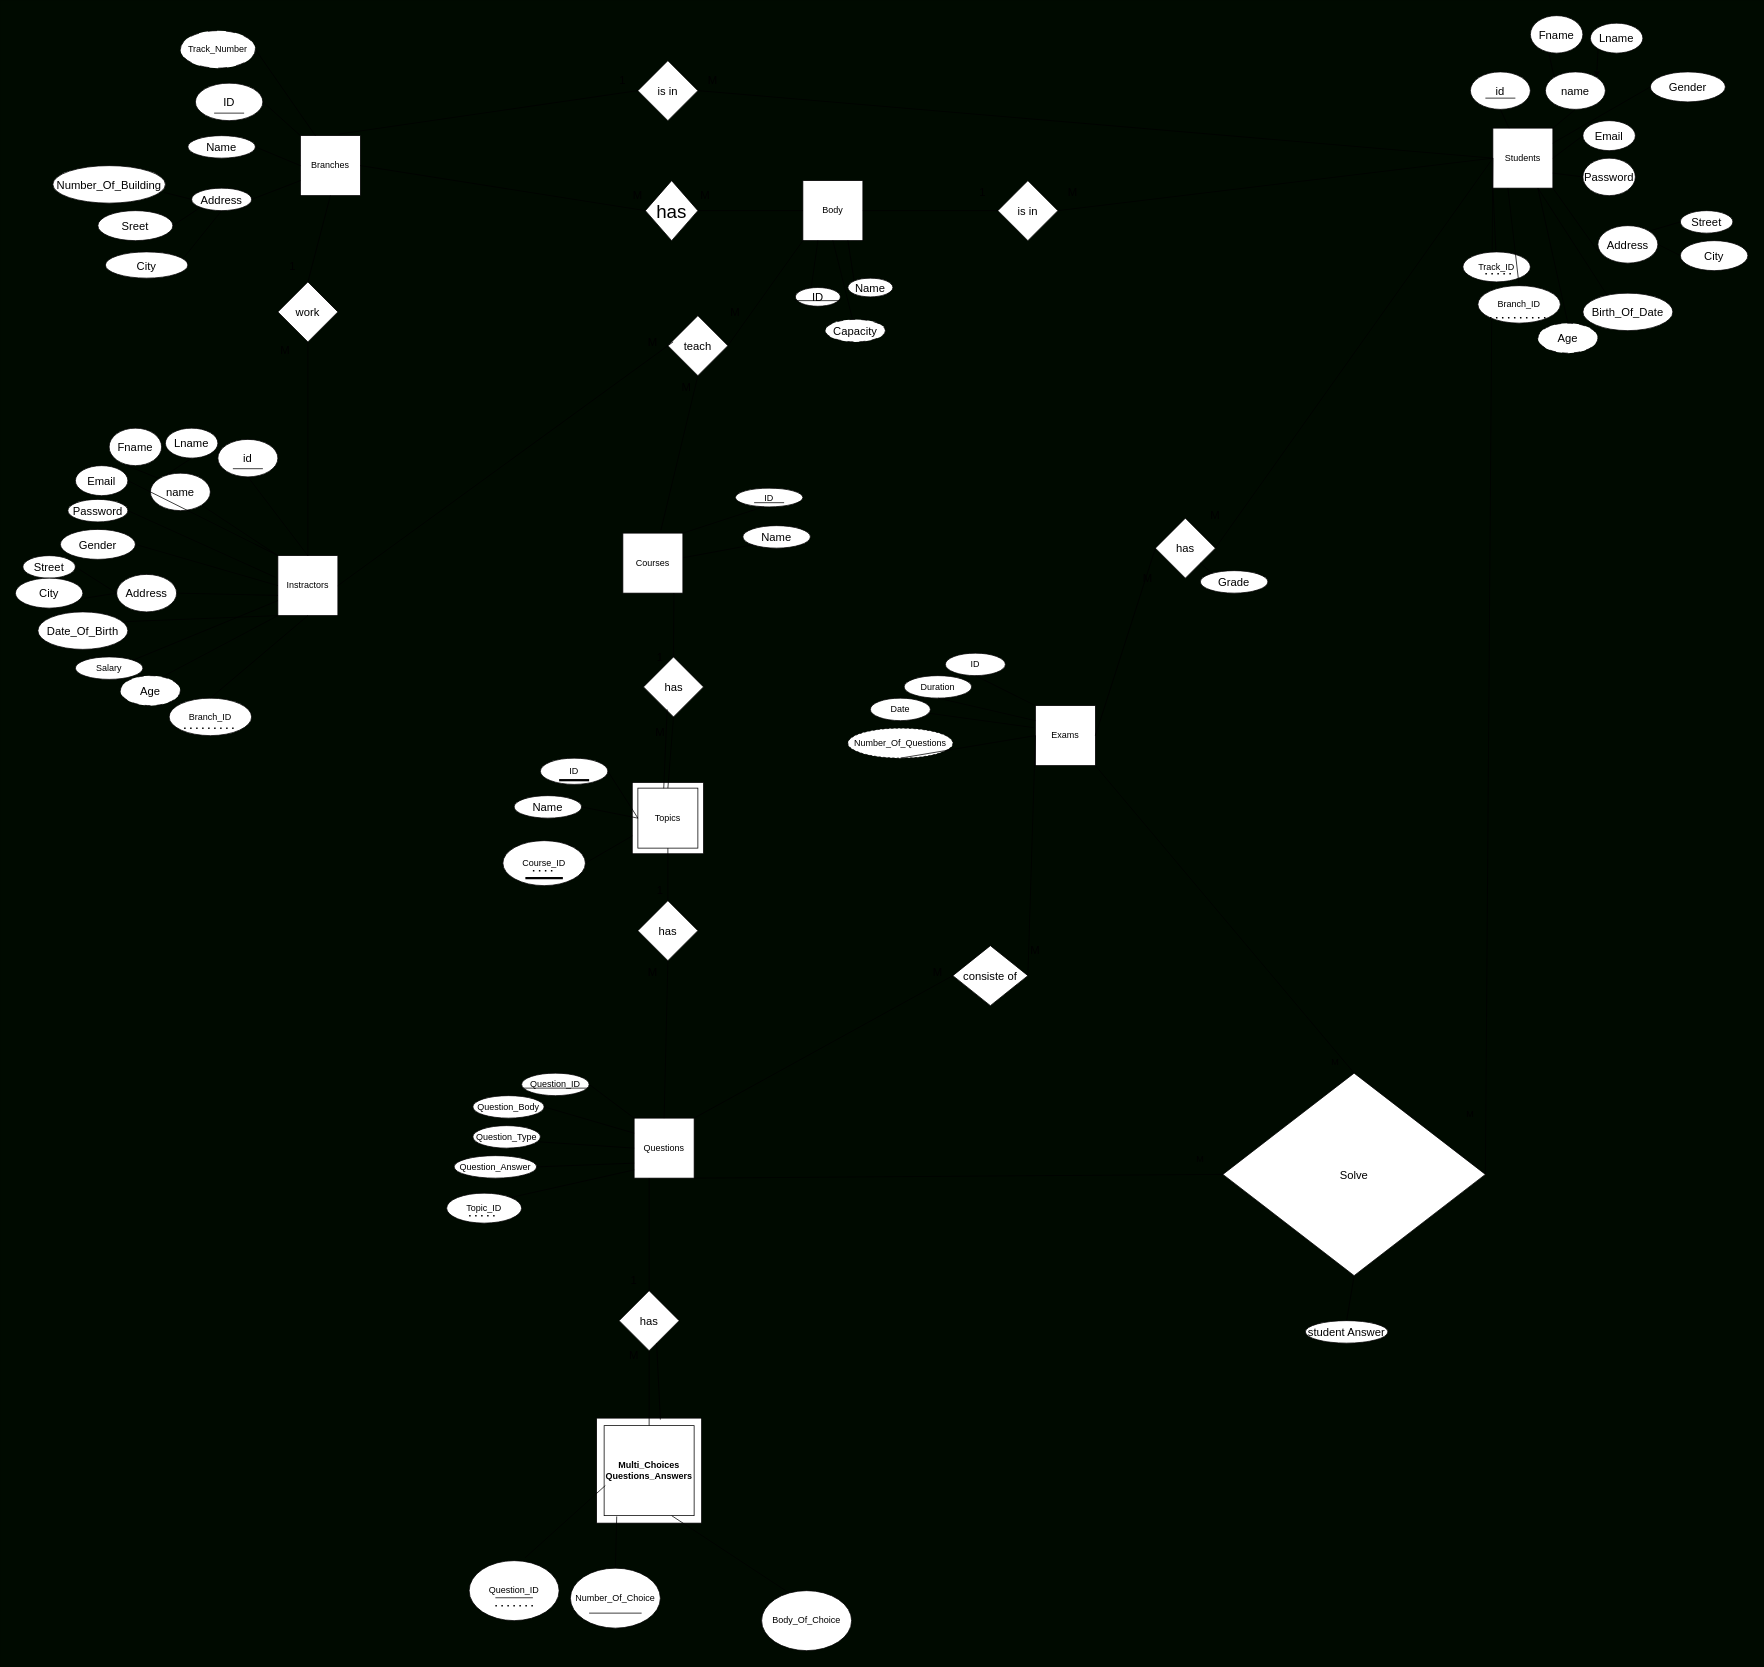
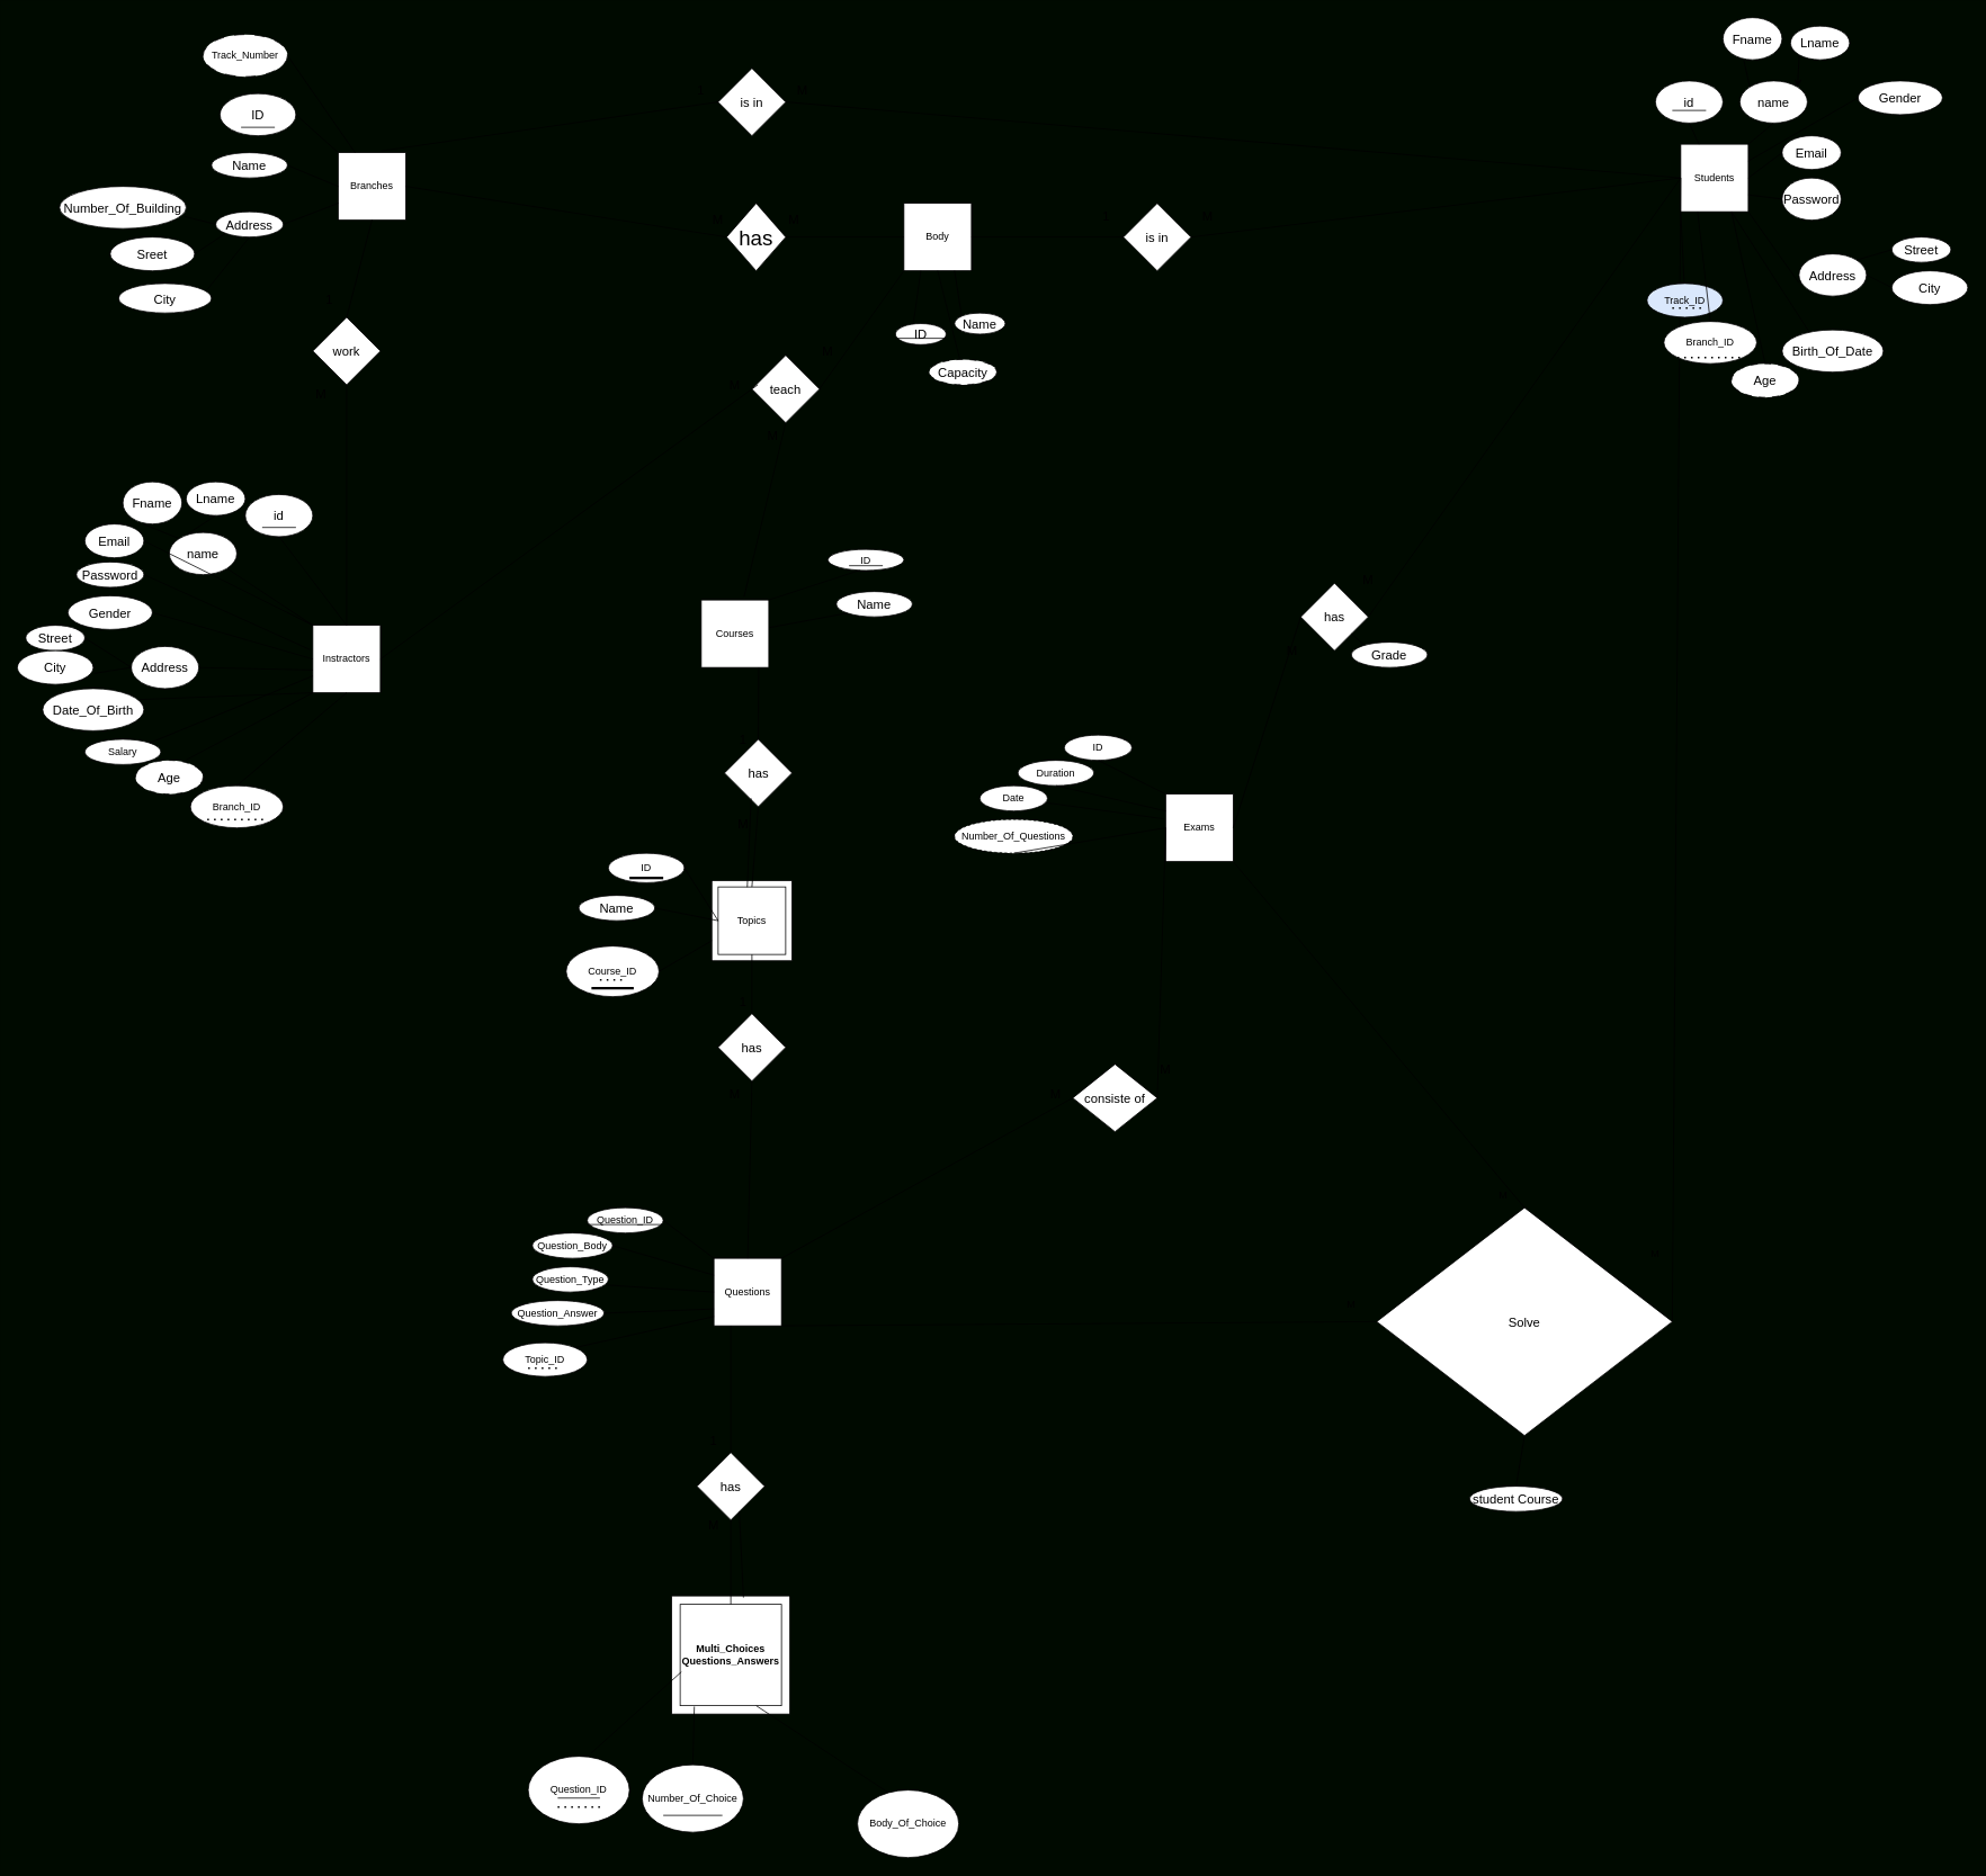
- <mxCell id="143" value="Track_ID" style="ellipse;whiteSpace=wrap;html=1;" parent="1" vertex="1"><mxGeometry x="1950" y="335" width="90" height="40" as="geometry" /></mxCell>
+ <mxCell id="143" value="Track_ID" style="ellipse;whiteSpace=wrap;html=1;fillColor=#dae8fc;" parent="1" vertex="1"><mxGeometry x="1950" y="335" width="90" height="40" as="geometry" /></mxCell>
- <mxCell id="69" value="student Answer" style="ellipse;whiteSpace=wrap;html=1;fontSize=15;" parent="1" vertex="1"><mxGeometry x="1740" y="1760" width="110" height="30" as="geometry" /></mxCell>
+ <mxCell id="69" value="student Course" style="ellipse;whiteSpace=wrap;html=1;fontSize=15;" parent="1" vertex="1"><mxGeometry x="1740" y="1760" width="110" height="30" as="geometry" /></mxCell>
